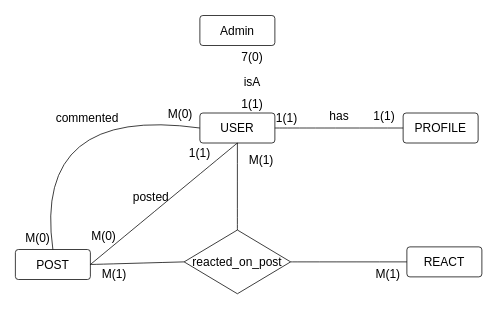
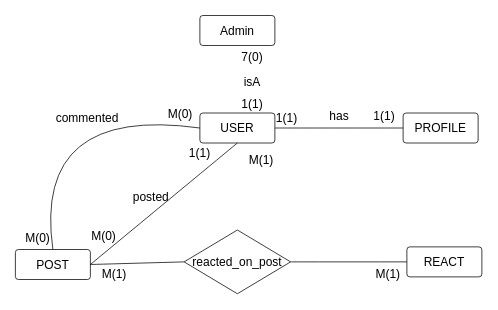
- <mxCell id="16" value="" style="endArrow=none;html=1;rounded=0;fontSize=12;startSize=8;endSize=8;curved=1;exitX=0.5;exitY=0;exitDx=0;exitDy=0;entryX=0.5;entryY=1;entryDx=0;entryDy=0;" parent="1" source="13" target="2" edge="1"><mxGeometry relative="1" as="geometry"><mxPoint x="240" y="372" as="sourcePoint" /><mxPoint x="400" y="372" as="targetPoint" /></mxGeometry></mxCell>
